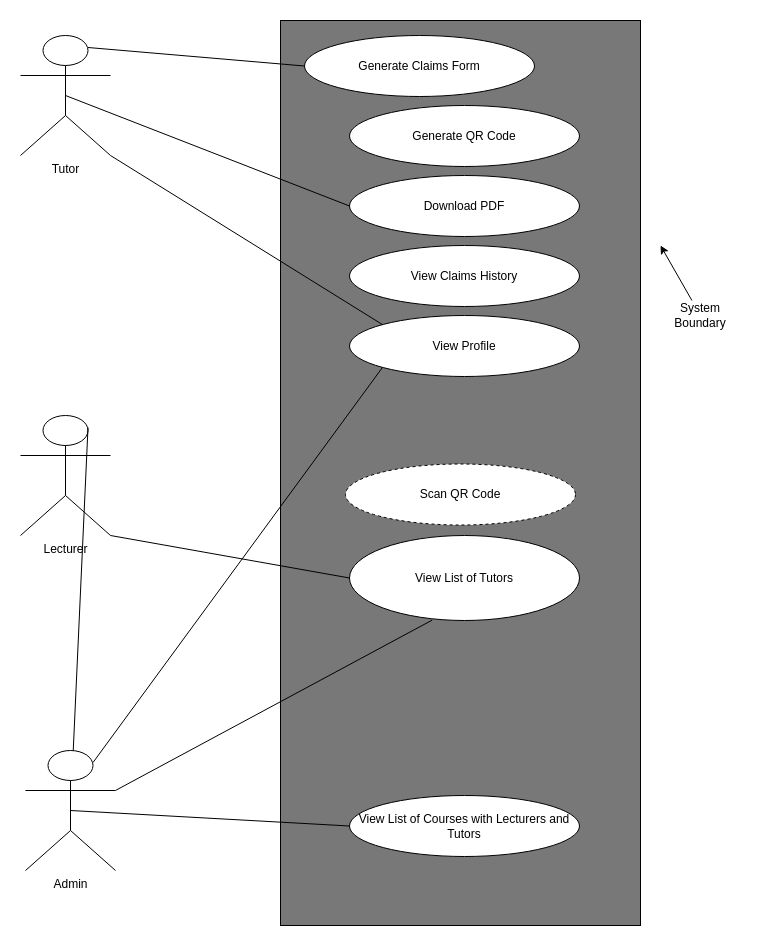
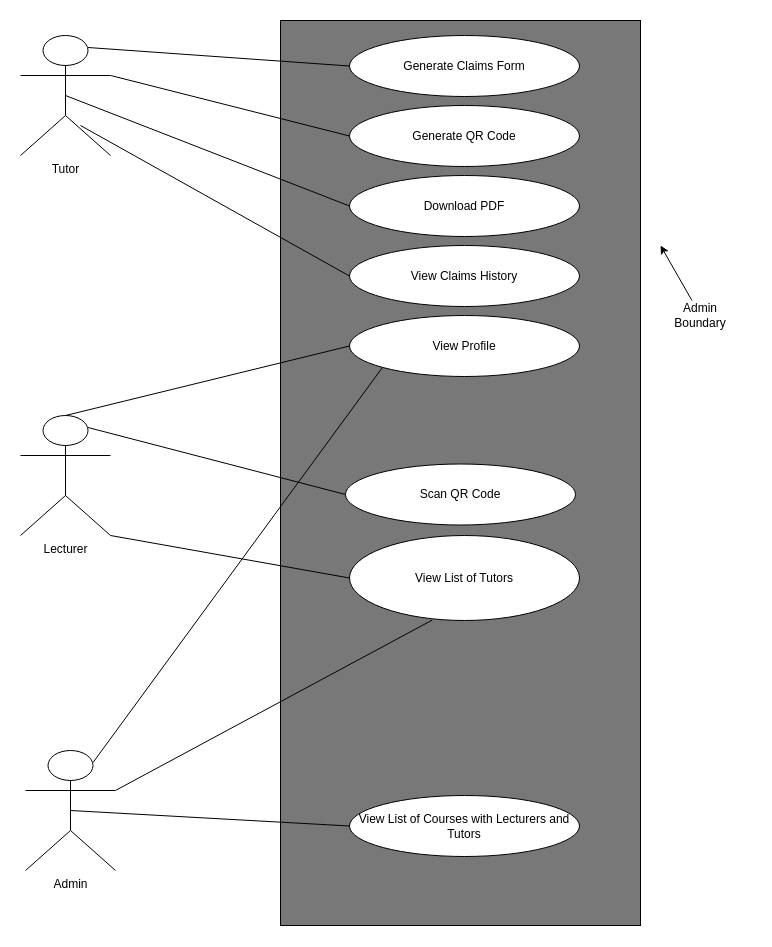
- <mxCell id="6" value="Generate Claims Form" style="ellipse;whiteSpace=wrap;html=1;" parent="1" vertex="1"><mxGeometry x="304" y="35" width="230" height="61" as="geometry" /></mxCell>
+ <mxCell id="6" value="Generate Claims Form" style="ellipse;whiteSpace=wrap;html=1;" parent="1" vertex="1"><mxGeometry x="349" y="35" width="230" height="61" as="geometry" /></mxCell>
+ <mxCell id="23" value="" style="endArrow=none;html=1;entryX=0;entryY=0.5;entryDx=0;entryDy=0;exitX=1;exitY=0.333;exitDx=0;exitDy=0;exitPerimeter=0;" parent="1" source="3" target="7" edge="1"><mxGeometry width="50" height="50" relative="1" as="geometry"><mxPoint x="170" y="95" as="sourcePoint" /><mxPoint x="220" y="45" as="targetPoint" /></mxGeometry></mxCell>
+ <mxCell id="21" value="" style="endArrow=none;html=1;entryX=0;entryY=0.5;entryDx=0;entryDy=0;exitX=0.667;exitY=0.75;exitDx=0;exitDy=0;exitPerimeter=0;" parent="1" source="3" target="9" edge="1"><mxGeometry width="50" height="50" relative="1" as="geometry"><mxPoint x="200" y="165" as="sourcePoint" /><mxPoint x="250" y="115" as="targetPoint" /></mxGeometry></mxCell>
- <mxCell id="20" value="" style="endArrow=none;html=1;entryX=0;entryY=0;entryDx=0;entryDy=0;exitX=1;exitY=1;exitDx=0;exitDy=0;exitPerimeter=0;" parent="1" source="3" target="10" edge="1"><mxGeometry width="50" height="50" relative="1" as="geometry"><mxPoint x="170" y="225" as="sourcePoint" /><mxPoint x="220" y="175" as="targetPoint" /></mxGeometry></mxCell>
- <mxCell id="25" value="System&lt;br&gt;Boundary&lt;br&gt;" style="text;html=1;strokeColor=none;fillColor=#ffffff;align=center;verticalAlign=middle;whiteSpace=wrap;rounded=0;" parent="1" vertex="1"><mxGeometry x="650" y="300" width="100" height="30" as="geometry" /></mxCell>
+ <mxCell id="25" value="Admin&lt;br&gt;Boundary&lt;br&gt;" style="text;html=1;strokeColor=none;fillColor=#ffffff;align=center;verticalAlign=middle;whiteSpace=wrap;rounded=0;" parent="1" vertex="1"><mxGeometry x="650" y="300" width="100" height="30" as="geometry" /></mxCell>
+ <mxCell id="19" value="" style="endArrow=none;html=1;entryX=0;entryY=0.5;entryDx=0;entryDy=0;exitX=0.5;exitY=0;exitDx=0;exitDy=0;exitPerimeter=0;" parent="1" source="4" target="10" edge="1"><mxGeometry width="50" height="50" relative="1" as="geometry"><mxPoint x="130" y="355" as="sourcePoint" /><mxPoint x="180" y="305" as="targetPoint" /></mxGeometry></mxCell>
- <mxCell id="11" value="Scan QR Code" style="ellipse;whiteSpace=wrap;html=1;dashed=1;" parent="1" vertex="1"><mxGeometry x="345" y="463.5" width="230" height="61" as="geometry" /></mxCell>
+ <mxCell id="11" value="Scan QR Code" style="ellipse;whiteSpace=wrap;html=1;" parent="1" vertex="1"><mxGeometry x="345" y="463.5" width="230" height="61" as="geometry" /></mxCell>
- <mxCell id="18" value="" style="endArrow=none;html=1;exitX=0.75;exitY=0.1;exitDx=0;exitDy=0;exitPerimeter=0;" parent="1" source="4" target="5" edge="1"><mxGeometry width="50" height="50" relative="1" as="geometry"><mxPoint x="190" y="425" as="sourcePoint" /><mxPoint x="240" y="375" as="targetPoint" /></mxGeometry></mxCell>
+ <mxCell id="18" value="" style="endArrow=none;html=1;entryX=0;entryY=0.5;entryDx=0;entryDy=0;exitX=0.75;exitY=0.1;exitDx=0;exitDy=0;exitPerimeter=0;" parent="1" source="4" target="11" edge="1"><mxGeometry width="50" height="50" relative="1" as="geometry"><mxPoint x="190" y="425" as="sourcePoint" /><mxPoint x="240" y="375" as="targetPoint" /></mxGeometry></mxCell>
